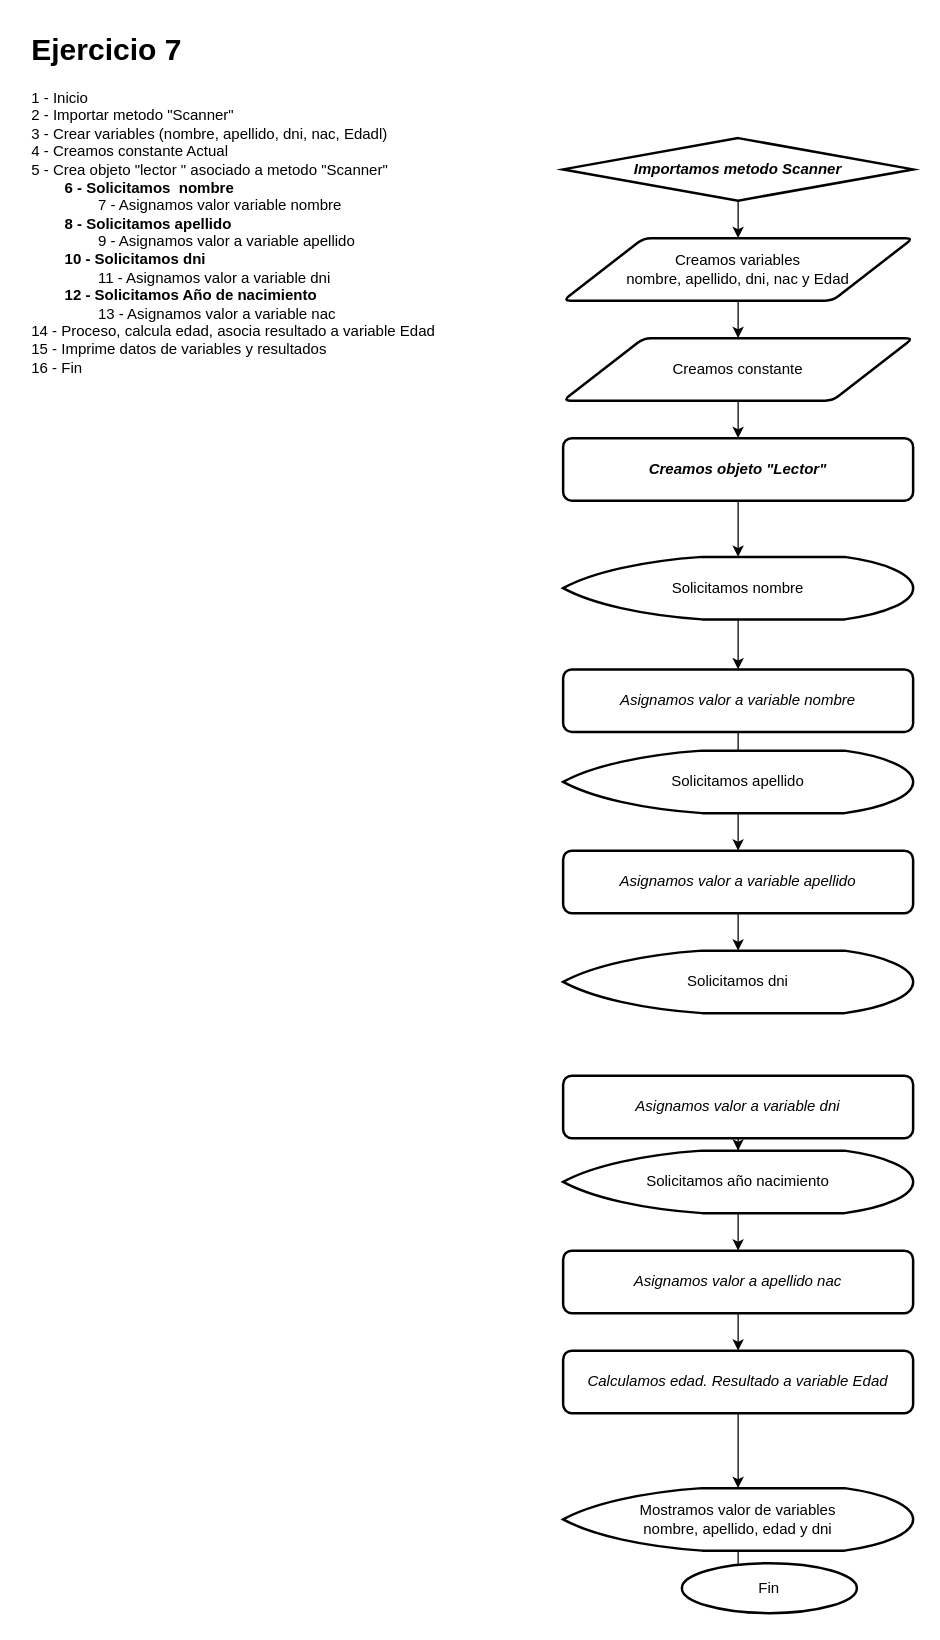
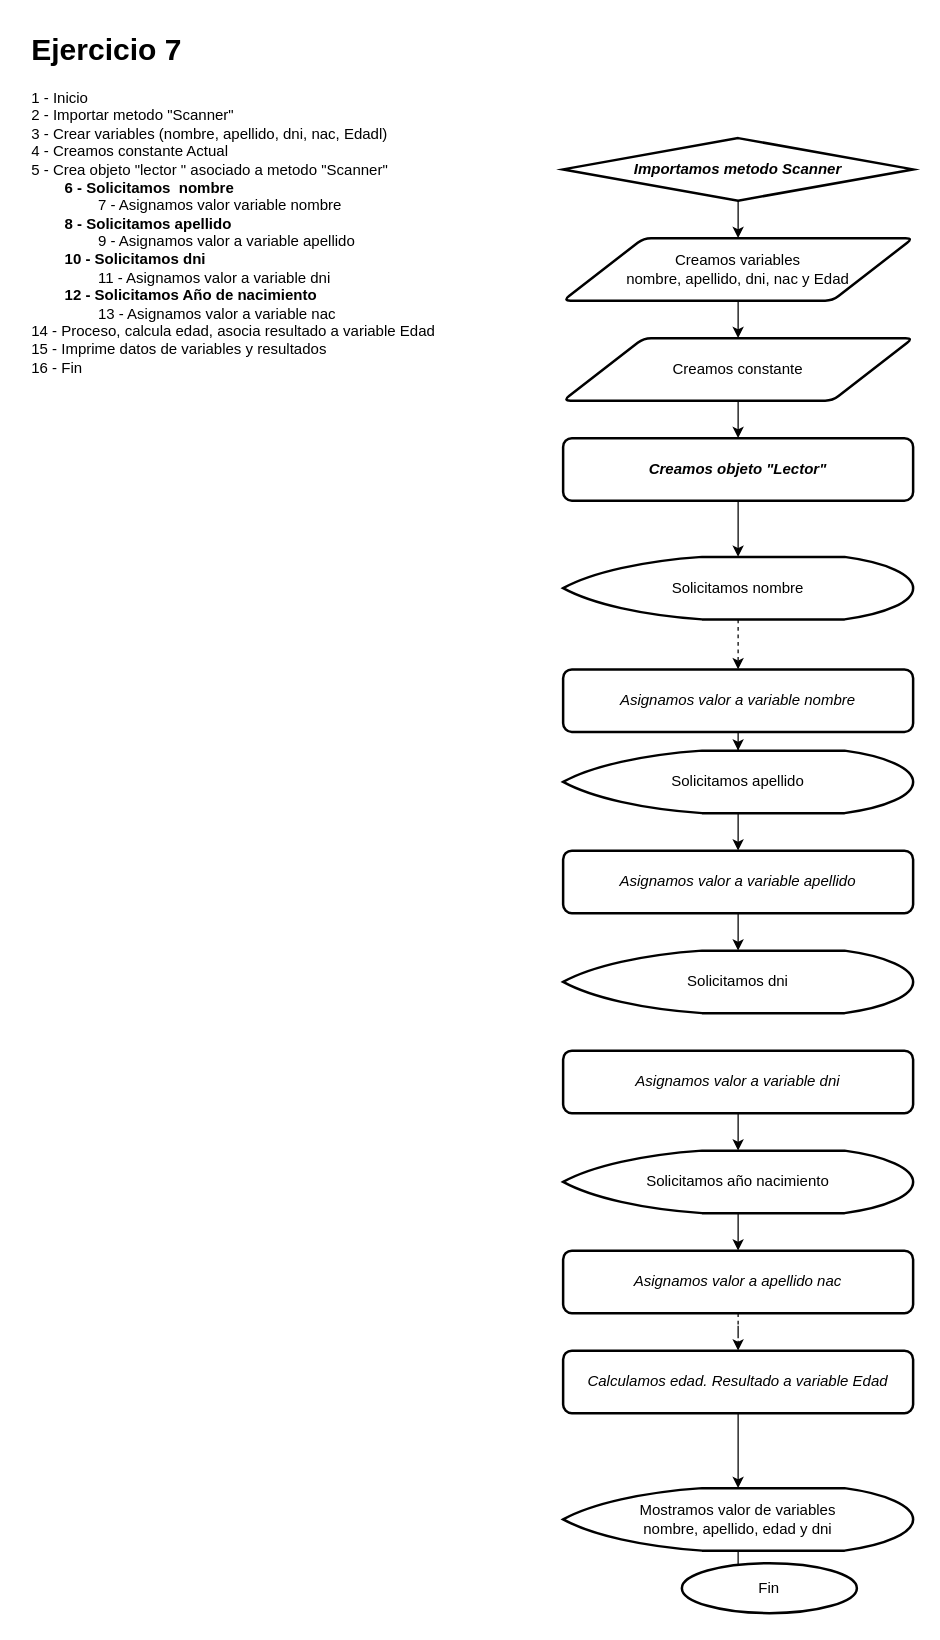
- <mxCell id="11" style="edgeStyle=orthogonalEdgeStyle;rounded=0;orthogonalLoop=1;jettySize=auto;html=1;entryX=0.5;entryY=0;entryDx=0;entryDy=0;" parent="1" source="12" target="14" edge="1"><mxGeometry relative="1" as="geometry" /></mxCell>
+ <mxCell id="11" style="edgeStyle=orthogonalEdgeStyle;rounded=0;orthogonalLoop=1;jettySize=auto;html=1;entryX=0.5;entryY=0;entryDx=0;entryDy=0;dashed=1;" parent="1" source="12" target="14" edge="1"><mxGeometry relative="1" as="geometry" /></mxCell>
- <mxCell id="13" style="edgeStyle=orthogonalEdgeStyle;rounded=0;orthogonalLoop=1;jettySize=auto;html=1;entryX=0.5;entryY=0;entryDx=0;entryDy=0;entryPerimeter=0;endArrow=none;" parent="1" source="14" target="16" edge="1"><mxGeometry relative="1" as="geometry" /></mxCell>
+ <mxCell id="13" style="edgeStyle=orthogonalEdgeStyle;rounded=0;orthogonalLoop=1;jettySize=auto;html=1;entryX=0.5;entryY=0;entryDx=0;entryDy=0;entryPerimeter=0;" parent="1" source="14" target="16" edge="1"><mxGeometry relative="1" as="geometry" /></mxCell>
- <mxCell id="21" value="&lt;i&gt;Asignamos valor a variable dni&lt;/i&gt;" style="rounded=1;whiteSpace=wrap;html=1;absoluteArcSize=1;arcSize=14;strokeWidth=2;" parent="1" vertex="1"><mxGeometry x="450" y="860" width="280" height="50" as="geometry" /></mxCell>
+ <mxCell id="21" value="&lt;i&gt;Asignamos valor a variable dni&lt;/i&gt;" style="rounded=1;whiteSpace=wrap;html=1;absoluteArcSize=1;arcSize=14;strokeWidth=2;" parent="1" vertex="1"><mxGeometry x="450" y="840" width="280" height="50" as="geometry" /></mxCell>
- <mxCell id="24" style="edgeStyle=orthogonalEdgeStyle;rounded=0;orthogonalLoop=1;jettySize=auto;html=1;entryX=0.5;entryY=0;entryDx=0;entryDy=0;" parent="1" source="25" target="27" edge="1"><mxGeometry relative="1" as="geometry" /></mxCell>
+ <mxCell id="24" style="edgeStyle=orthogonalEdgeStyle;rounded=0;orthogonalLoop=1;jettySize=auto;html=1;entryX=0.5;entryY=0;entryDx=0;entryDy=0;dashed=1;" parent="1" source="25" target="27" edge="1"><mxGeometry relative="1" as="geometry" /></mxCell>
